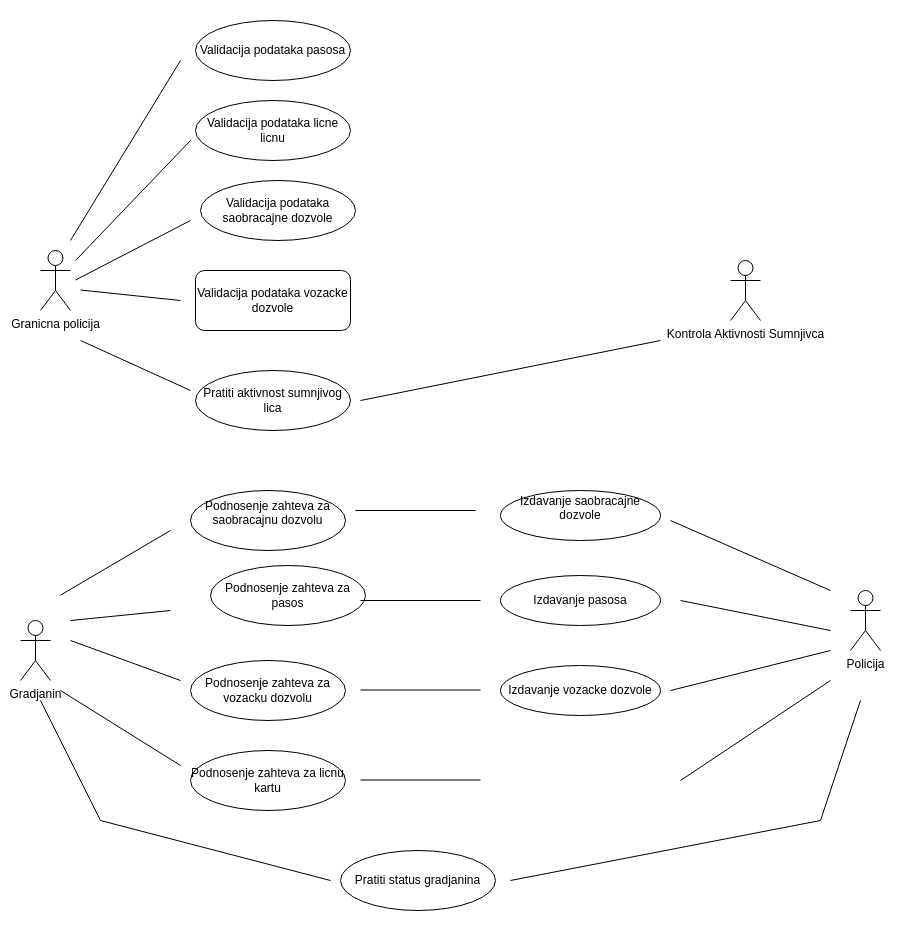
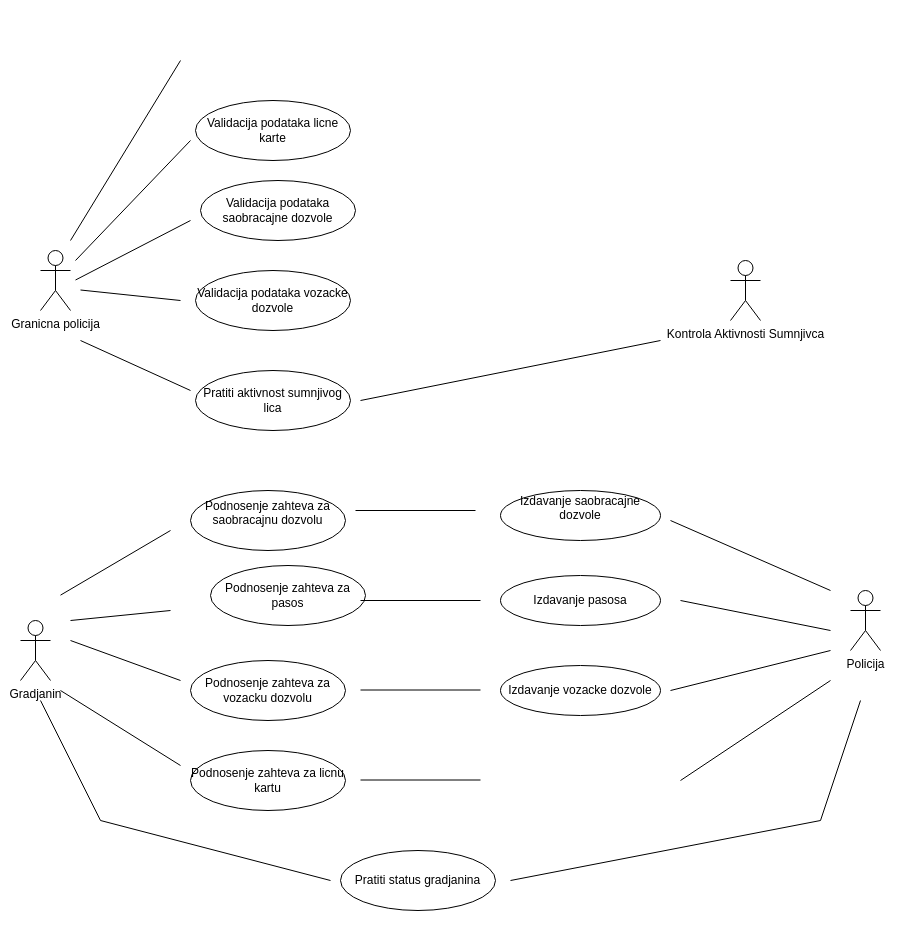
- <mxCell id="28" value="&lt;div&gt;Validacija podataka pasosa&lt;/div&gt;" style="ellipse;whiteSpace=wrap;html=1;" vertex="1" parent="1"><mxGeometry x="195" y="20" width="155" height="60" as="geometry" /></mxCell>
- <mxCell id="29" value="&lt;div&gt;Validacija podataka licne licnu&lt;br&gt;&lt;/div&gt;" style="ellipse;whiteSpace=wrap;html=1;" vertex="1" parent="1"><mxGeometry x="195" y="100" width="155" height="60" as="geometry" /></mxCell>
+ <mxCell id="29" value="&lt;div&gt;Validacija podataka licne karte&lt;br&gt;&lt;/div&gt;" style="ellipse;whiteSpace=wrap;html=1;" vertex="1" parent="1"><mxGeometry x="195" y="100" width="155" height="60" as="geometry" /></mxCell>
- <mxCell id="31" value="&lt;div&gt;Validacija podataka vozacke dozvole&lt;br&gt;&lt;/div&gt;" style="whiteSpace=wrap;html=1;rounded=1;" vertex="1" parent="1"><mxGeometry x="195" y="270" width="155" height="60" as="geometry" /></mxCell>
+ <mxCell id="31" value="&lt;div&gt;Validacija podataka vozacke dozvole&lt;br&gt;&lt;/div&gt;" style="ellipse;whiteSpace=wrap;html=1;" vertex="1" parent="1"><mxGeometry x="195" y="270" width="155" height="60" as="geometry" /></mxCell>
